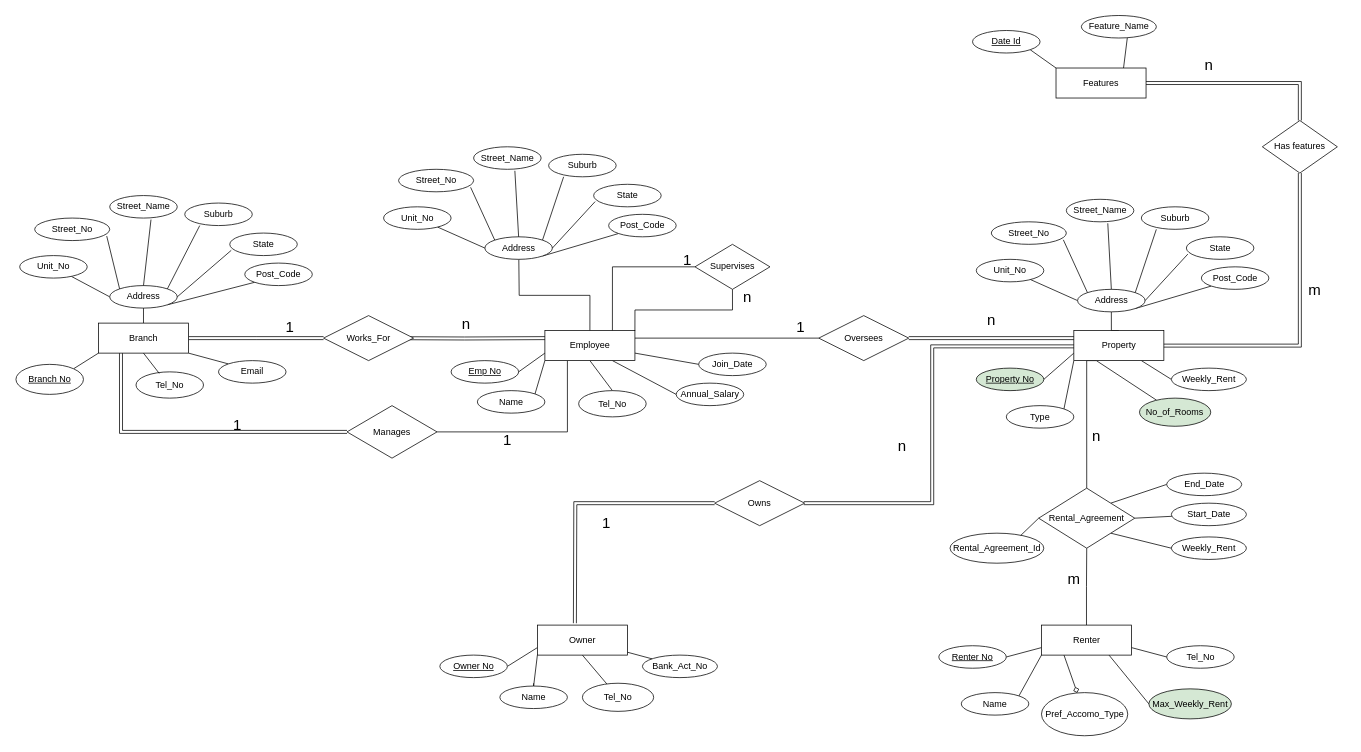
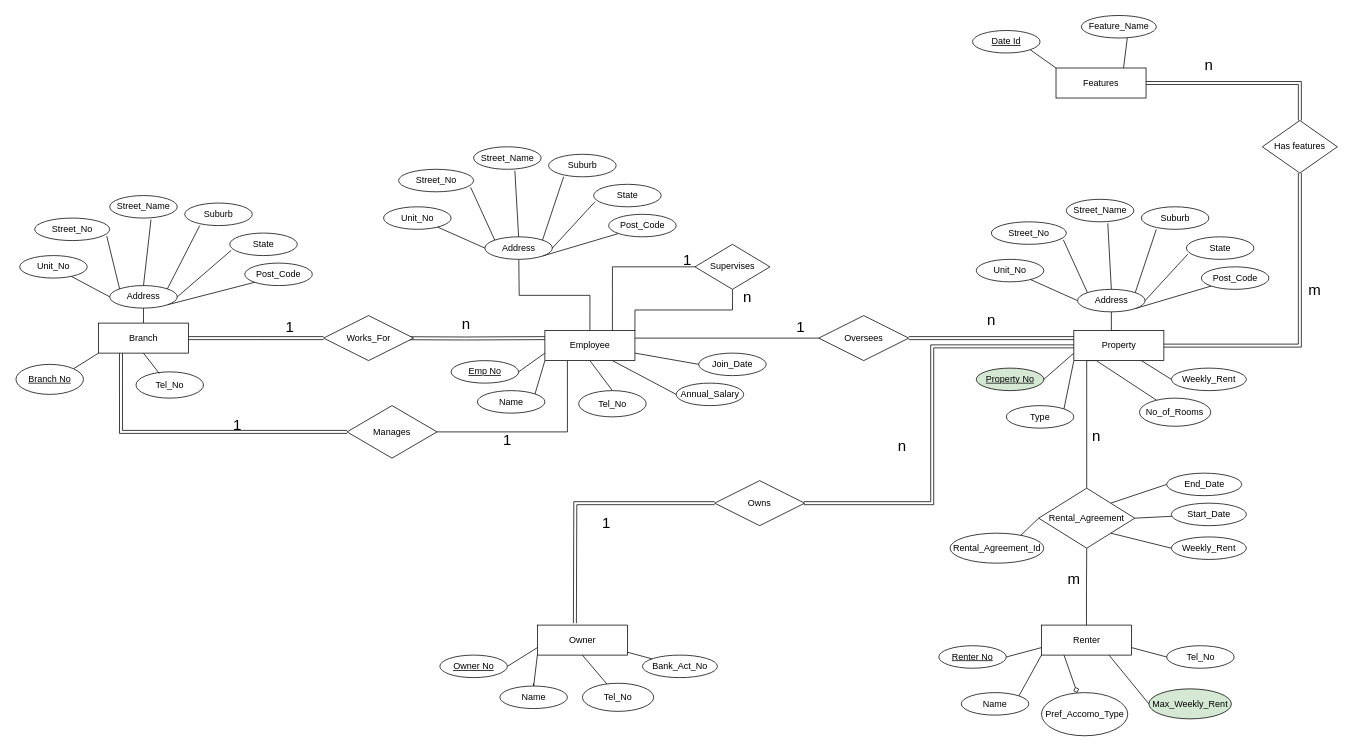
- <mxCell id="3" style="rounded=0;orthogonalLoop=1;jettySize=auto;html=1;exitX=1;exitY=1;exitDx=0;exitDy=0;entryX=0;entryY=0;entryDx=0;entryDy=0;endArrow=none;endFill=0;" parent="1" source="7" target="8" edge="1"><mxGeometry relative="1" as="geometry" /></mxCell>
- <mxCell id="8" value="Email" style="ellipse;whiteSpace=wrap;html=1;align=center;" parent="1" vertex="1"><mxGeometry x="290.75" y="480" width="90" height="30" as="geometry" /></mxCell>
- <mxCell id="93" value="No_of_Rooms" style="ellipse;whiteSpace=wrap;html=1;align=center;fillColor=#d5e8d4;" parent="1" vertex="1"><mxGeometry x="1518.25" y="530" width="95" height="37.5" as="geometry" /></mxCell>
+ <mxCell id="93" value="No_of_Rooms" style="ellipse;whiteSpace=wrap;html=1;align=center;" parent="1" vertex="1"><mxGeometry x="1518.25" y="530" width="95" height="37.5" as="geometry" /></mxCell>
